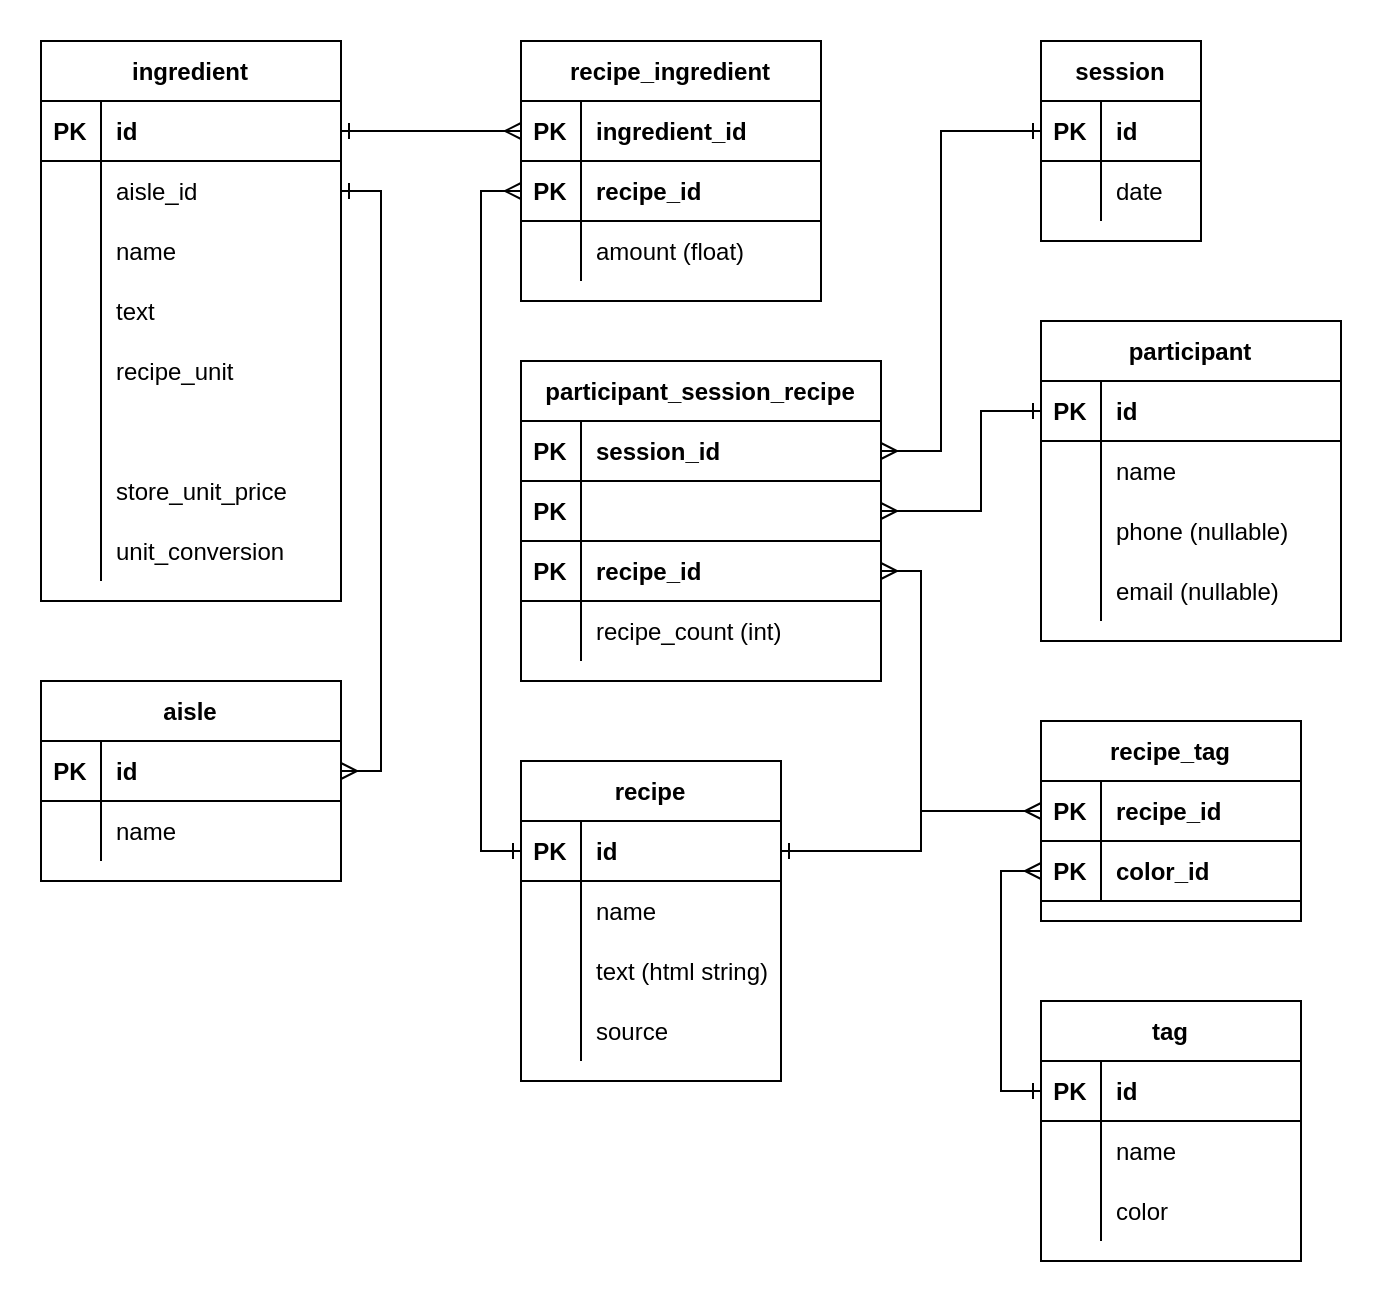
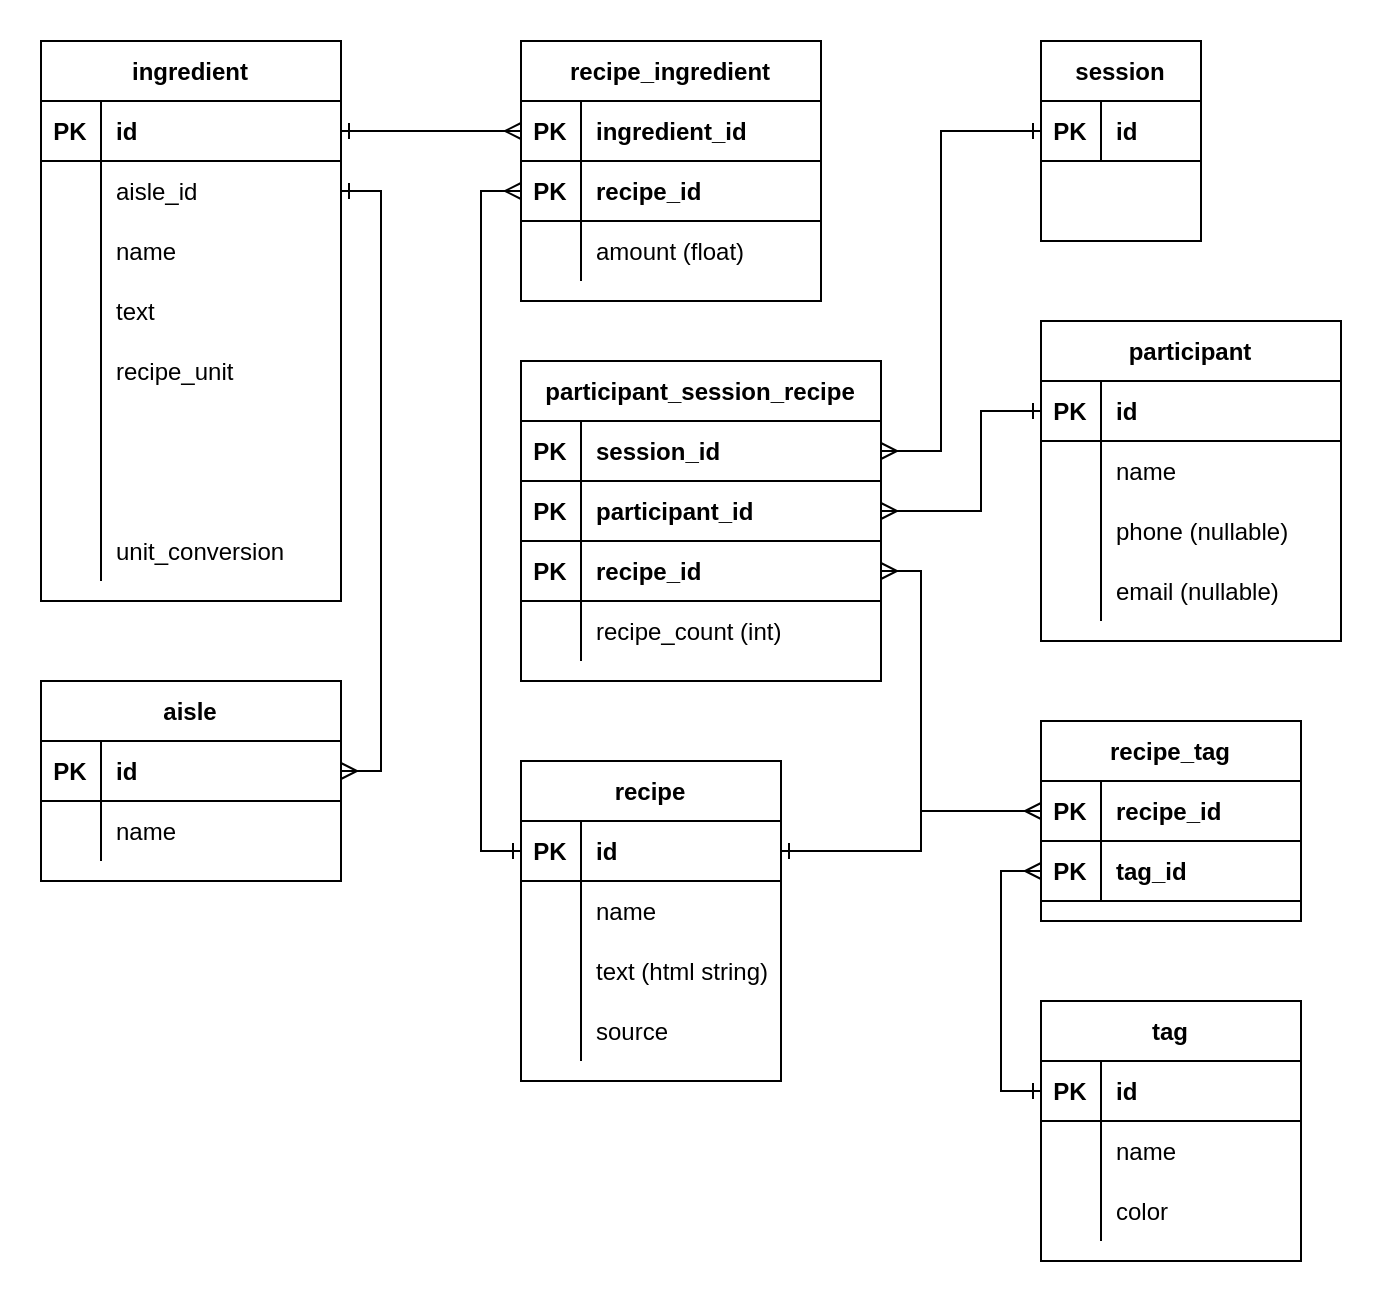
- <mxCell id="78" value="date" style="shape=partialRectangle;overflow=hidden;connectable=0;fillColor=none;top=0;left=0;bottom=0;right=0;align=left;spacingLeft=6;" parent="76" vertex="1"><mxGeometry x="30" width="50" height="30" as="geometry" /></mxCell>
- <mxCell id="22" value="store_unit_price" style="shape=partialRectangle;overflow=hidden;connectable=0;fillColor=none;top=0;left=0;bottom=0;right=0;align=left;spacingLeft=6;" parent="20" vertex="1"><mxGeometry x="30" width="120" height="30" as="geometry" /></mxCell>
+ <mxCell id="52" value="participant_id" style="shape=partialRectangle;overflow=hidden;connectable=0;fillColor=none;top=0;left=0;bottom=0;right=0;align=left;spacingLeft=6;fontStyle=1;" vertex="1" parent="50"><mxGeometry x="30" width="150" height="30" as="geometry" /></mxCell>
- <mxCell id="101" value="color_id" style="shape=partialRectangle;overflow=hidden;connectable=0;fillColor=none;top=0;left=0;bottom=0;right=0;align=left;spacingLeft=6;fontStyle=1;" vertex="1" parent="99"><mxGeometry x="30" width="100" height="30" as="geometry" /></mxCell>
+ <mxCell id="101" value="tag_id" style="shape=partialRectangle;overflow=hidden;connectable=0;fillColor=none;top=0;left=0;bottom=0;right=0;align=left;spacingLeft=6;fontStyle=1;" vertex="1" parent="99"><mxGeometry x="30" width="100" height="30" as="geometry" /></mxCell>
